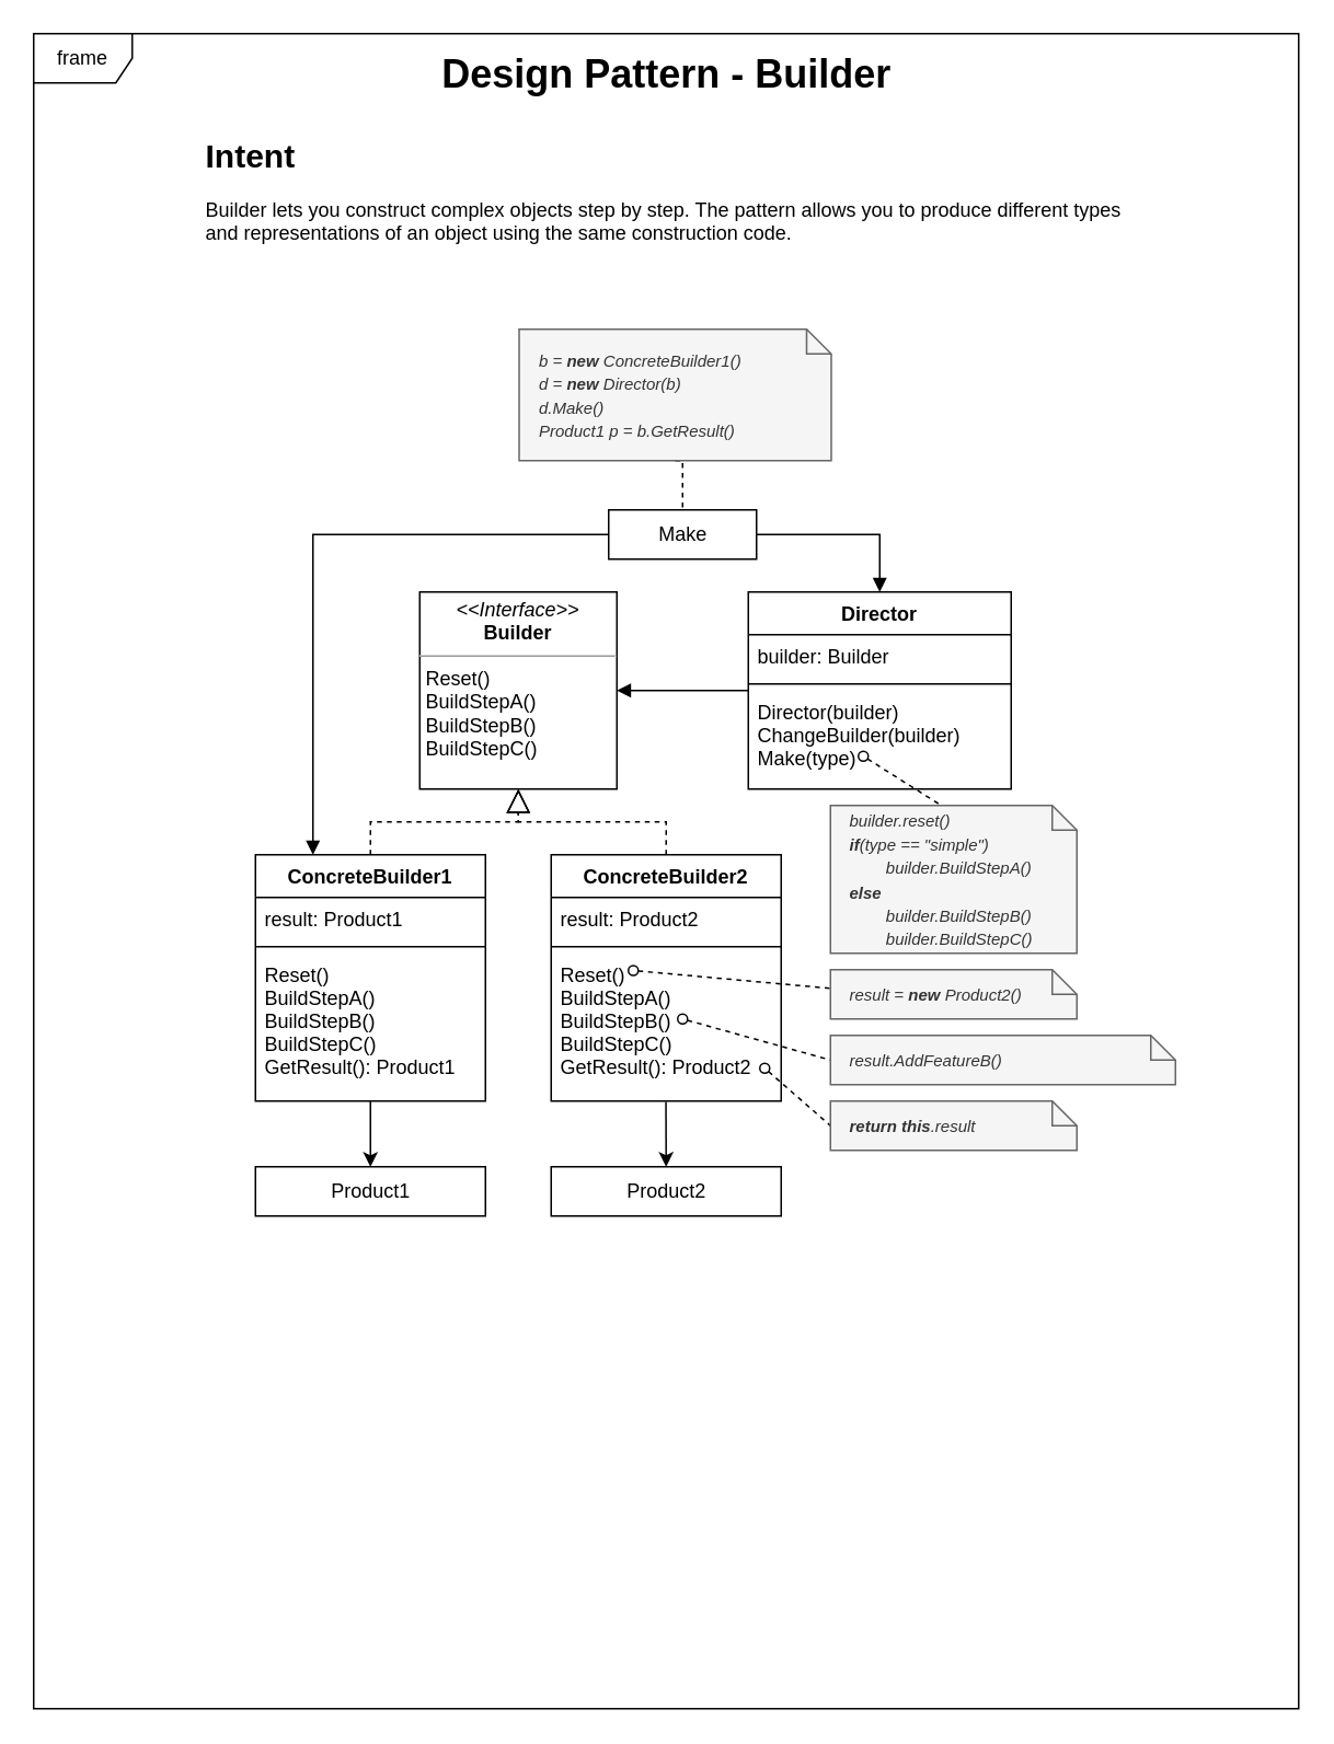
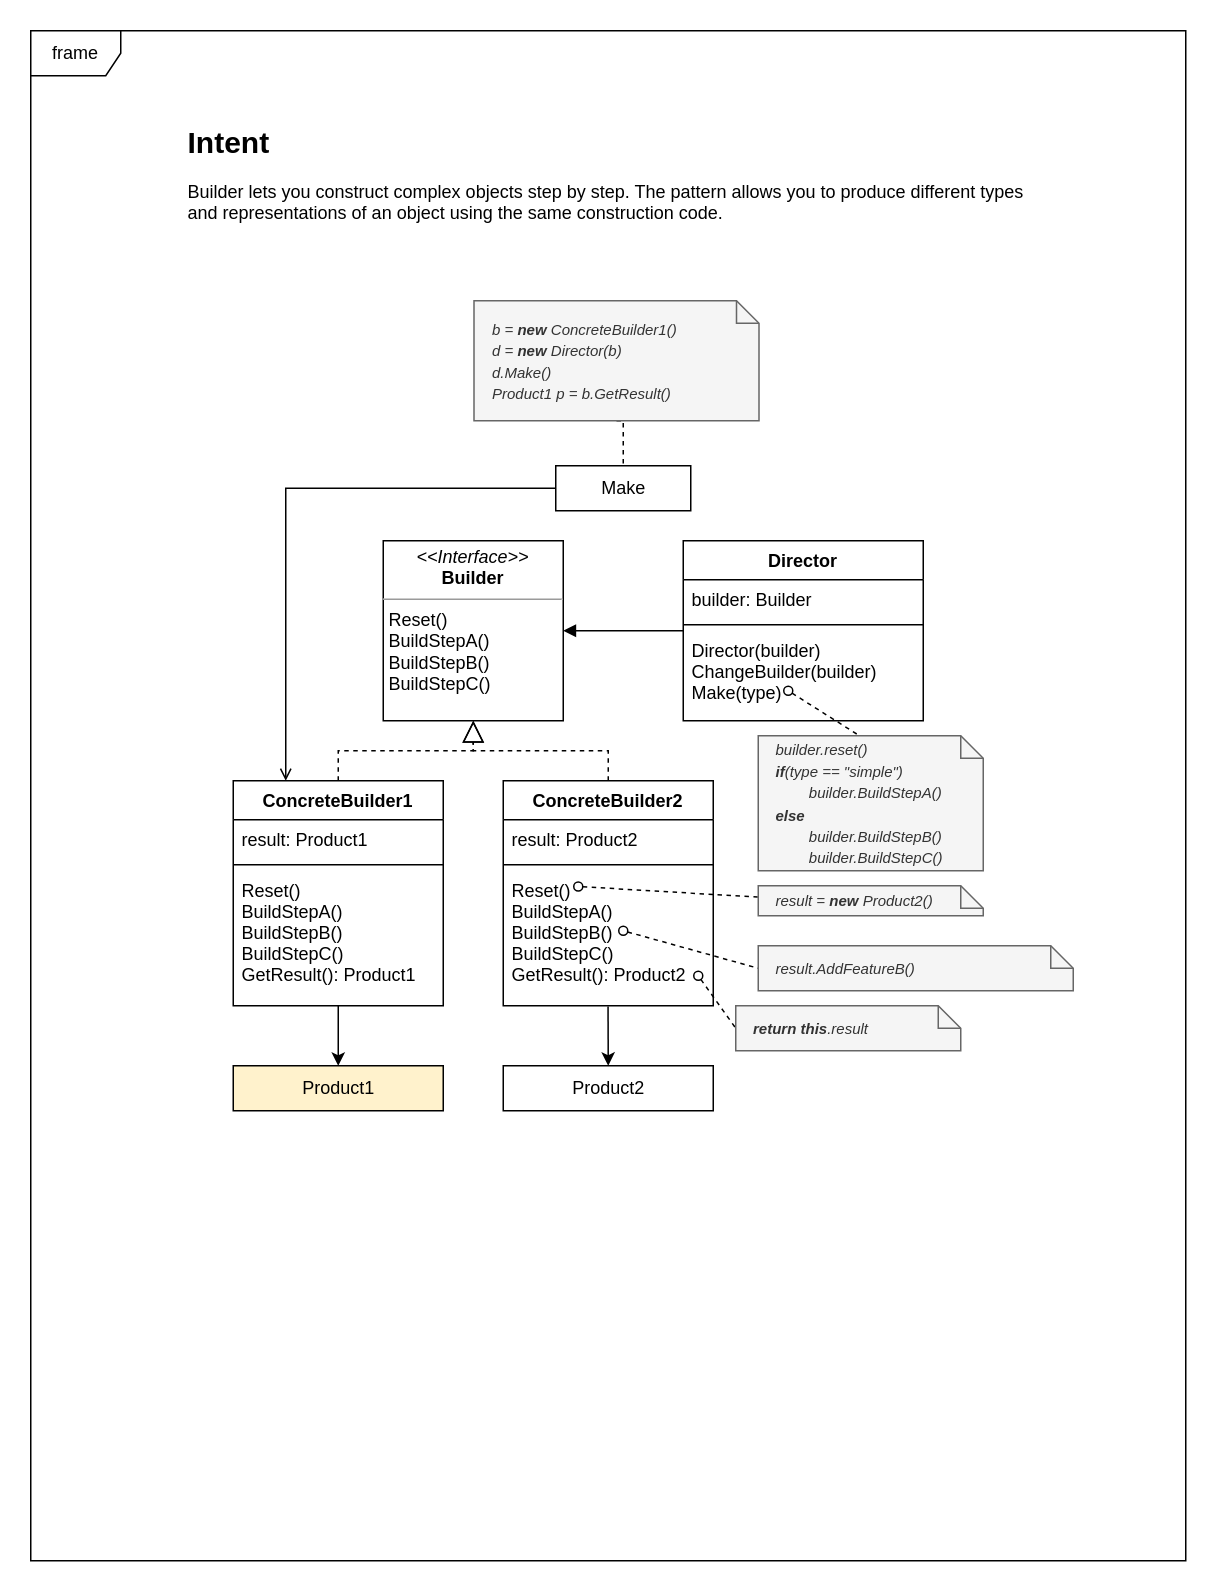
- <mxCell id="3" value="&lt;b style=&quot;font-size: 24px;&quot;&gt;Design Pattern - Builder&lt;/b&gt;" style="text;html=1;align=center;verticalAlign=middle;resizable=0;points=[];autosize=1;strokeColor=none;fillColor=none;fontSize=24;" parent="1" vertex="1"><mxGeometry x="260" y="30" width="290" height="30" as="geometry" /></mxCell>
- <mxCell id="32" style="edgeStyle=orthogonalEdgeStyle;rounded=0;orthogonalLoop=1;jettySize=auto;html=1;exitX=1;exitY=0.5;exitDx=0;exitDy=0;entryX=0.5;entryY=0;entryDx=0;entryDy=0;fontSize=10;startArrow=none;startFill=0;endArrow=block;endFill=1;" parent="1" source="34" target="6" edge="1"><mxGeometry relative="1" as="geometry" /></mxCell>
- <mxCell id="33" style="edgeStyle=orthogonalEdgeStyle;rounded=0;orthogonalLoop=1;jettySize=auto;html=1;exitX=0;exitY=0.5;exitDx=0;exitDy=0;entryX=0.25;entryY=0;entryDx=0;entryDy=0;fontSize=10;startArrow=none;startFill=0;endArrow=block;endFill=1;" parent="1" source="34" target="10" edge="1"><mxGeometry relative="1" as="geometry" /></mxCell>
+ <mxCell id="33" style="edgeStyle=orthogonalEdgeStyle;rounded=0;orthogonalLoop=1;jettySize=auto;html=1;exitX=0;exitY=0.5;exitDx=0;exitDy=0;entryX=0.25;entryY=0;entryDx=0;entryDy=0;fontSize=10;startArrow=none;startFill=0;endArrow=open;endFill=1;" parent="1" source="34" target="10" edge="1"><mxGeometry relative="1" as="geometry" /></mxCell>
- <mxCell id="27" value="&lt;font style=&quot;font-size: 10px;&quot;&gt;&lt;i&gt;result = &lt;b&gt;new&lt;/b&gt; Product2()&lt;/i&gt;&lt;/font&gt;" style="shape=note;size=15;align=left;spacingLeft=10;html=1;whiteSpace=wrap;fillColor=#f5f5f5;fontColor=#333333;strokeColor=#666666;" parent="1" vertex="1"><mxGeometry x="505" y="590" width="150" height="30" as="geometry" /></mxCell>
+ <mxCell id="27" value="&lt;font style=&quot;font-size: 10px;&quot;&gt;&lt;i&gt;result = &lt;b&gt;new&lt;/b&gt; Product2()&lt;/i&gt;&lt;/font&gt;" style="shape=note;size=15;align=left;spacingLeft=10;html=1;whiteSpace=wrap;fillColor=#f5f5f5;fontColor=#333333;strokeColor=#666666;" parent="1" vertex="1"><mxGeometry x="505" y="590" width="150" height="20" as="geometry" /></mxCell>
- <mxCell id="25" value="&lt;font style=&quot;font-size: 10px;&quot;&gt;&lt;i&gt;&lt;b&gt;return this&lt;/b&gt;.result&lt;/i&gt;&lt;/font&gt;" style="shape=note;size=15;align=left;spacingLeft=10;html=1;whiteSpace=wrap;fillColor=#f5f5f5;fontColor=#333333;strokeColor=#666666;" parent="1" vertex="1"><mxGeometry x="505" y="670" width="150" height="30" as="geometry" /></mxCell>
+ <mxCell id="25" value="&lt;font style=&quot;font-size: 10px;&quot;&gt;&lt;i&gt;&lt;b&gt;return this&lt;/b&gt;.result&lt;/i&gt;&lt;/font&gt;" style="shape=note;size=15;align=left;spacingLeft=10;html=1;whiteSpace=wrap;fillColor=#f5f5f5;fontColor=#333333;strokeColor=#666666;" parent="1" vertex="1"><mxGeometry x="490" y="670" width="150" height="30" as="geometry" /></mxCell>
- <mxCell id="19" value="Product1" style="html=1;" parent="1" vertex="1"><mxGeometry x="155" y="710" width="140" height="30" as="geometry" /></mxCell>
+ <mxCell id="19" value="Product1" style="html=1;fillColor=#fff2cc;" parent="1" vertex="1"><mxGeometry x="155" y="710" width="140" height="30" as="geometry" /></mxCell>
